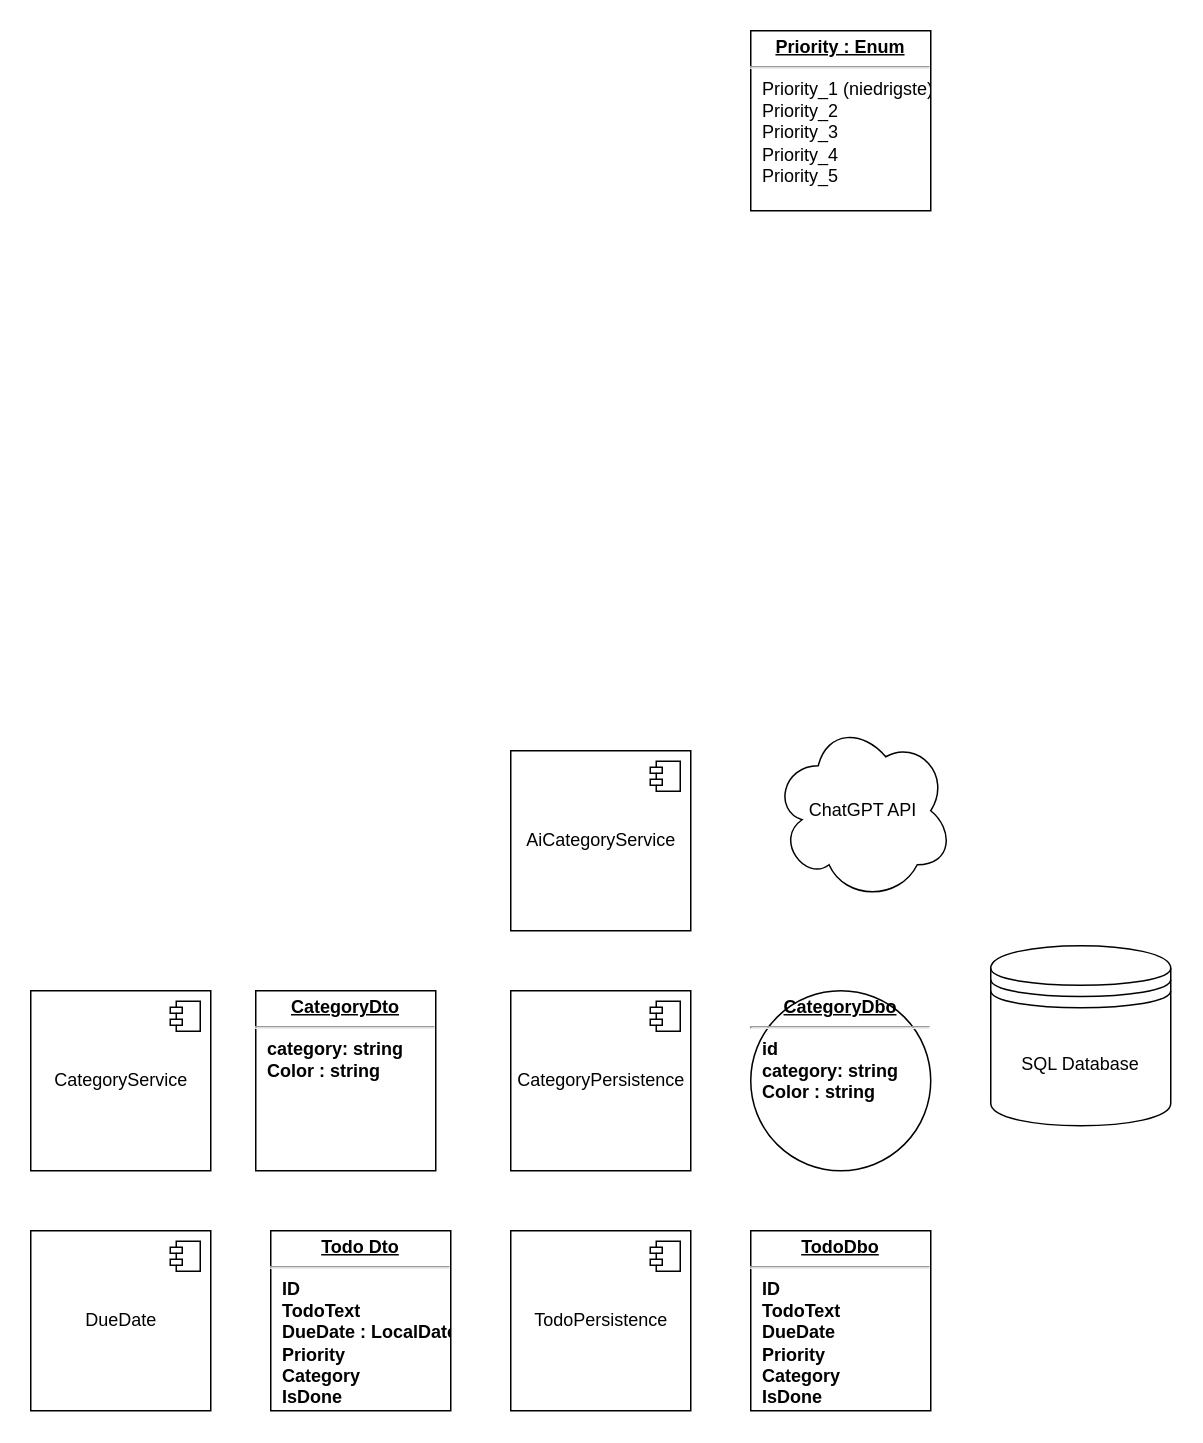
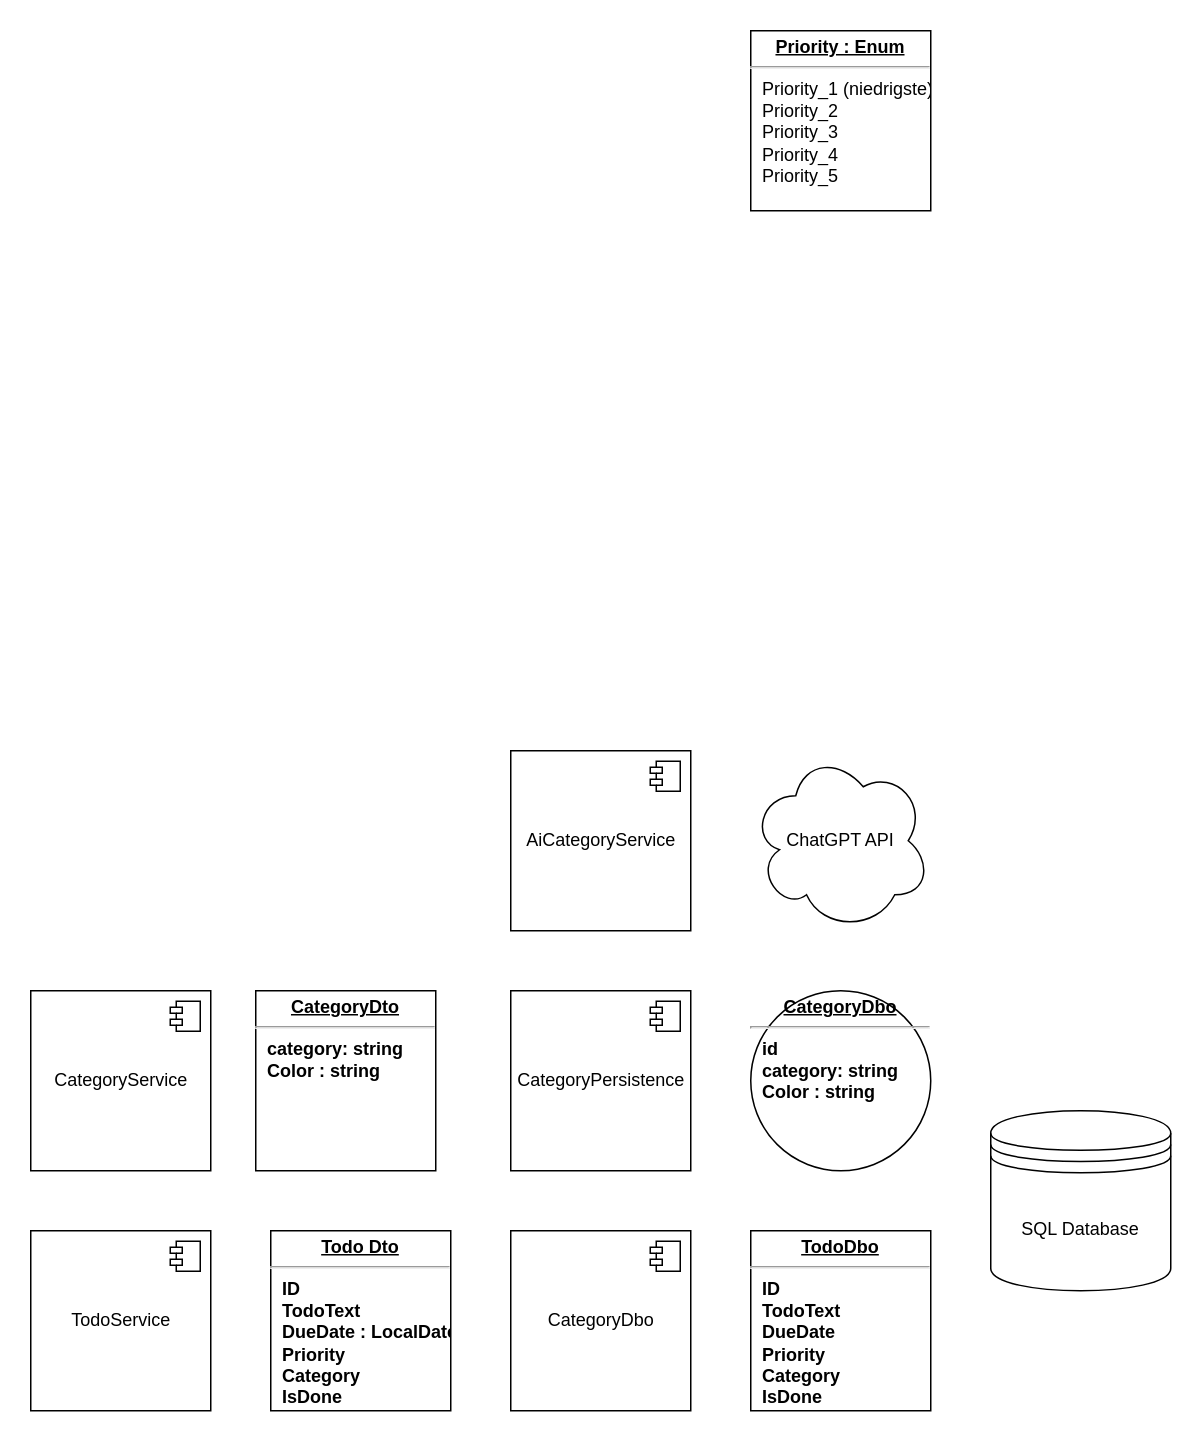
- <mxCell id="5" value="ChatGPT API" style="ellipse;shape=cloud;whiteSpace=wrap;html=1;" parent="1" vertex="1"><mxGeometry x="515" y="480" width="120" height="120" as="geometry" /></mxCell>
+ <mxCell id="5" value="ChatGPT API" style="ellipse;shape=cloud;whiteSpace=wrap;html=1;" parent="1" vertex="1"><mxGeometry x="500" y="500" width="120" height="120" as="geometry" /></mxCell>
- <mxCell id="3" value="SQL Database" style="shape=datastore;whiteSpace=wrap;html=1;" parent="1" vertex="1"><mxGeometry x="660" y="630" width="120" height="120" as="geometry" /></mxCell>
+ <mxCell id="3" value="SQL Database" style="shape=datastore;whiteSpace=wrap;html=1;" parent="1" vertex="1"><mxGeometry x="660" y="740" width="120" height="120" as="geometry" /></mxCell>
- <mxCell id="17" value="DueDate" style="html=1;dropTarget=0;" vertex="1" parent="1"><mxGeometry x="20" y="820" width="120" height="120" as="geometry" /></mxCell>
+ <mxCell id="17" value="TodoService" style="html=1;dropTarget=0;" vertex="1" parent="1"><mxGeometry x="20" y="820" width="120" height="120" as="geometry" /></mxCell>
- <mxCell id="10" value="TodoPersistence" style="html=1;dropTarget=0;" vertex="1" parent="1"><mxGeometry x="340" y="820" width="120" height="120" as="geometry" /></mxCell>
+ <mxCell id="10" value="CategoryDbo" style="html=1;dropTarget=0;" vertex="1" parent="1"><mxGeometry x="340" y="820" width="120" height="120" as="geometry" /></mxCell>
